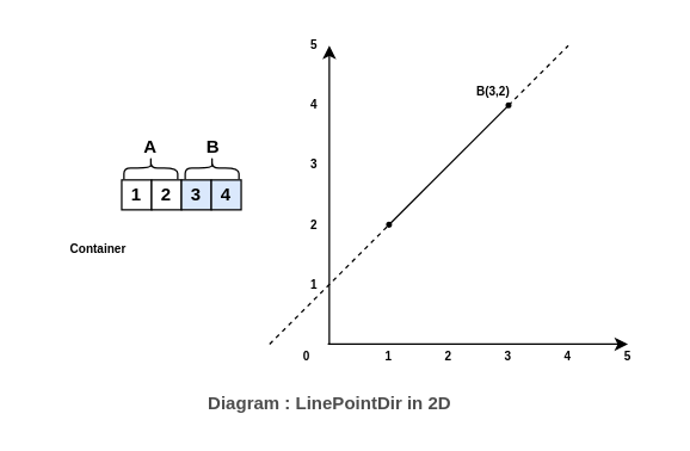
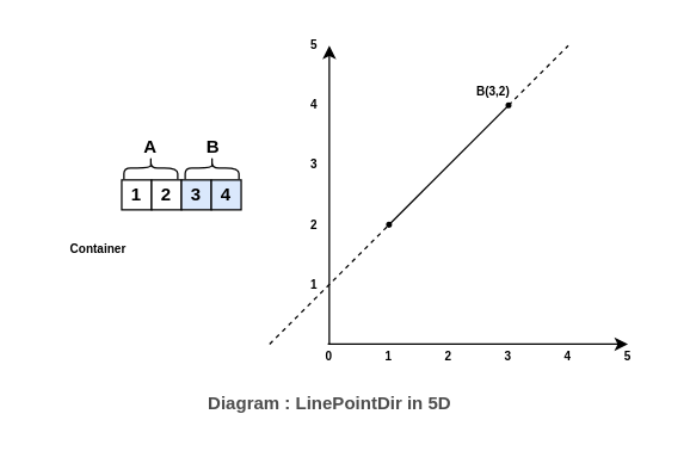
- <mxCell id="5" value="0" style="text;html=1;strokeColor=none;fillColor=none;align=center;verticalAlign=middle;whiteSpace=wrap;rounded=0;comic=0;horizontal=1;fontSize=8;fontStyle=1" parent="2" vertex="1"><mxGeometry x="165" y="208" width="40" height="20" as="geometry" /></mxCell>
+ <mxCell id="5" value="0" style="text;html=1;strokeColor=none;fillColor=none;align=center;verticalAlign=middle;whiteSpace=wrap;rounded=0;comic=0;horizontal=1;fontSize=8;fontStyle=1" parent="2" vertex="1"><mxGeometry x="180" y="208" width="40" height="20" as="geometry" /></mxCell>
- <mxCell id="30" value="Diagram : LinePointDir in 2D" style="text;html=1;align=center;verticalAlign=middle;resizable=0;points=[];autosize=1;fontSize=12;fontColor=#4D4D4D;fontStyle=1" parent="2" vertex="1"><mxGeometry x="110" y="240" width="180" height="20" as="geometry" /></mxCell>
+ <mxCell id="30" value="Diagram : LinePointDir in 5D" style="text;html=1;align=center;verticalAlign=middle;resizable=0;points=[];autosize=1;fontSize=12;fontColor=#4D4D4D;fontStyle=1" parent="2" vertex="1"><mxGeometry x="110" y="240" width="180" height="20" as="geometry" /></mxCell>
